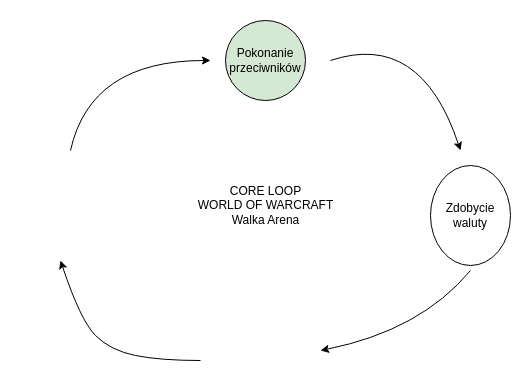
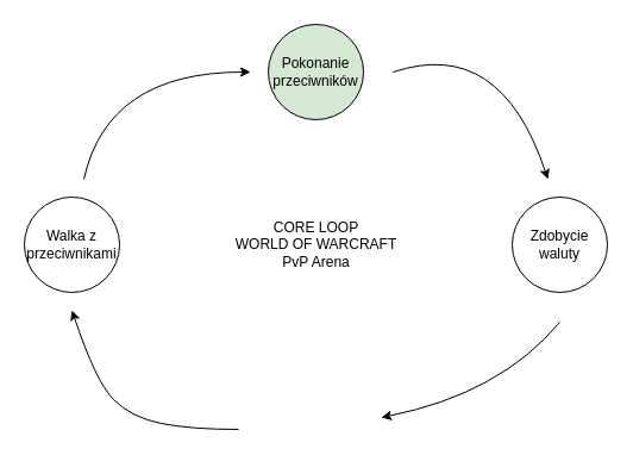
+ <mxCell id="5" value="Walka z przeciwnikami" style="ellipse;whiteSpace=wrap;html=1;aspect=fixed;" vertex="1" parent="1"><mxGeometry x="20" y="165" width="80" height="80" as="geometry" /></mxCell>
- <mxCell id="2" value="CORE LOOP&lt;br&gt;WORLD OF WARCRAFT&lt;br&gt;Walka Arena" style="text;html=1;align=center;verticalAlign=middle;resizable=0;points=[];autosize=1;strokeColor=none;fillColor=none;" vertex="1" parent="1"><mxGeometry x="190" y="180" width="150" height="50" as="geometry" /></mxCell>
+ <mxCell id="2" value="CORE LOOP&lt;br&gt;WORLD OF WARCRAFT&lt;br&gt;PvP Arena" style="text;html=1;align=center;verticalAlign=middle;resizable=0;points=[];autosize=1;strokeColor=none;fillColor=none;" vertex="1" parent="1"><mxGeometry x="190" y="180" width="150" height="50" as="geometry" /></mxCell>
- <mxCell id="4" value="Zdobycie waluty" style="ellipse;whiteSpace=wrap;html=1;aspect=fixed;" vertex="1" parent="1"><mxGeometry x="430" y="165" width="80" height="100" as="geometry" /></mxCell>
+ <mxCell id="4" value="Zdobycie waluty" style="ellipse;whiteSpace=wrap;html=1;aspect=fixed;" vertex="1" parent="1"><mxGeometry x="430" y="165" width="80" height="80" as="geometry" /></mxCell>
